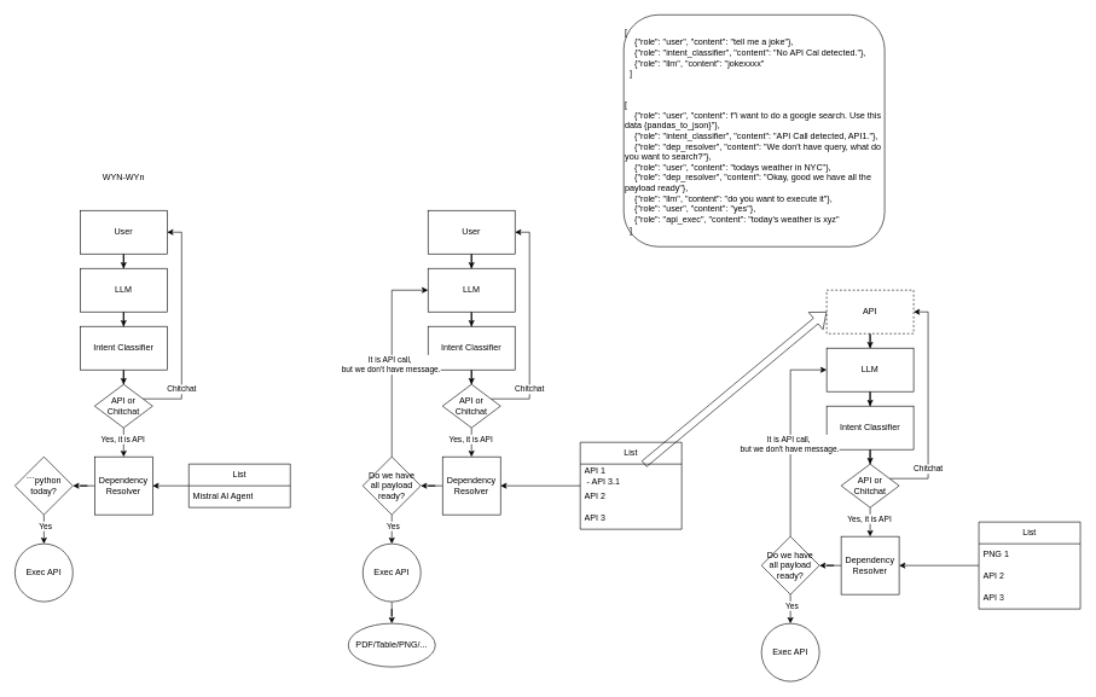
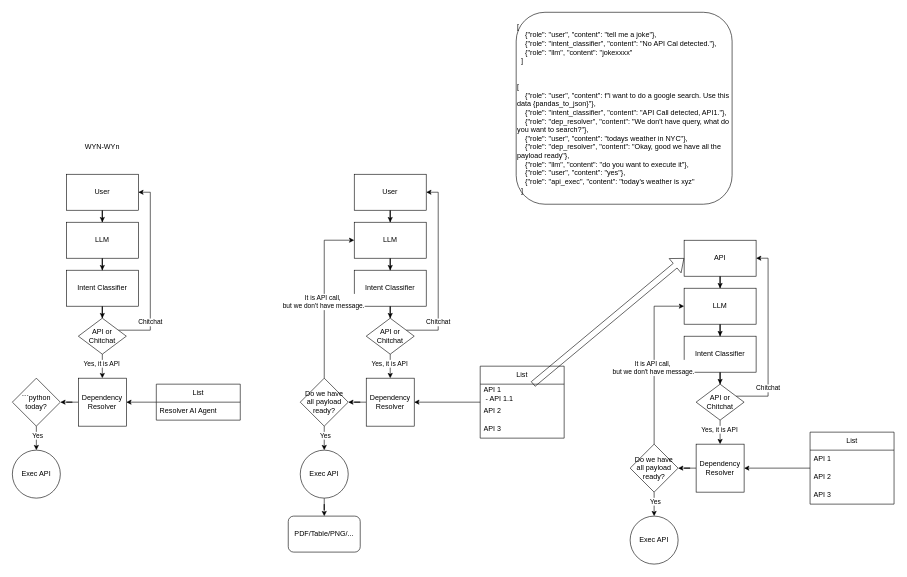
- <mxCell id="49" value="API" style="rounded=0;whiteSpace=wrap;html=1;dashed=1;" vertex="1" parent="1"><mxGeometry x="1140" y="400" width="120" height="60" as="geometry" /></mxCell>
+ <mxCell id="49" value="API" style="rounded=0;whiteSpace=wrap;html=1;" vertex="1" parent="1"><mxGeometry x="1140" y="400" width="120" height="60" as="geometry" /></mxCell>
- <mxCell id="35" value="API 1&lt;div&gt;&amp;nbsp;- API 3.1&lt;/div&gt;&lt;div&gt;&amp;nbsp; &amp;nbsp;- API 1.11&lt;/div&gt;" style="text;strokeColor=none;fillColor=none;align=left;verticalAlign=middle;spacingLeft=4;spacingRight=4;overflow=hidden;points=[[0,0.5],[1,0.5]];portConstraint=eastwest;rotatable=0;whiteSpace=wrap;html=1;" vertex="1" parent="34"><mxGeometry y="30" width="140" height="30" as="geometry" /></mxCell>
+ <mxCell id="35" value="API 1&lt;div&gt;&amp;nbsp;- API 1.1&lt;/div&gt;&lt;div&gt;&amp;nbsp; &amp;nbsp;- API 1.11&lt;/div&gt;" style="text;strokeColor=none;fillColor=none;align=left;verticalAlign=middle;spacingLeft=4;spacingRight=4;overflow=hidden;points=[[0,0.5],[1,0.5]];portConstraint=eastwest;rotatable=0;whiteSpace=wrap;html=1;" vertex="1" parent="34"><mxGeometry y="30" width="140" height="30" as="geometry" /></mxCell>
- <mxCell id="15" value="Mistral AI Agent" style="text;strokeColor=none;fillColor=none;align=left;verticalAlign=middle;spacingLeft=4;spacingRight=4;overflow=hidden;points=[[0,0.5],[1,0.5]];portConstraint=eastwest;rotatable=0;whiteSpace=wrap;html=1;" vertex="1" parent="14"><mxGeometry y="30" width="140" height="30" as="geometry" /></mxCell>
+ <mxCell id="15" value="Resolver AI Agent" style="text;strokeColor=none;fillColor=none;align=left;verticalAlign=middle;spacingLeft=4;spacingRight=4;overflow=hidden;points=[[0,0.5],[1,0.5]];portConstraint=eastwest;rotatable=0;whiteSpace=wrap;html=1;" vertex="1" parent="14"><mxGeometry y="30" width="140" height="30" as="geometry" /></mxCell>
- <mxCell id="61" value="PNG 1" style="text;strokeColor=none;fillColor=none;align=left;verticalAlign=middle;spacingLeft=4;spacingRight=4;overflow=hidden;points=[[0,0.5],[1,0.5]];portConstraint=eastwest;rotatable=0;whiteSpace=wrap;html=1;" vertex="1" parent="60"><mxGeometry y="30" width="140" height="30" as="geometry" /></mxCell>
+ <mxCell id="61" value="API 1" style="text;strokeColor=none;fillColor=none;align=left;verticalAlign=middle;spacingLeft=4;spacingRight=4;overflow=hidden;points=[[0,0.5],[1,0.5]];portConstraint=eastwest;rotatable=0;whiteSpace=wrap;html=1;" vertex="1" parent="60"><mxGeometry y="30" width="140" height="30" as="geometry" /></mxCell>
- <mxCell id="74" value="PDF/Table/PNG/..." style="ellipse;whiteSpace=wrap;html=1;" vertex="1" parent="1"><mxGeometry x="480" y="860" width="120" height="60" as="geometry" /></mxCell>
+ <mxCell id="74" value="PDF/Table/PNG/..." style="rounded=1;whiteSpace=wrap;html=1;" vertex="1" parent="1"><mxGeometry x="480" y="860" width="120" height="60" as="geometry" /></mxCell>
